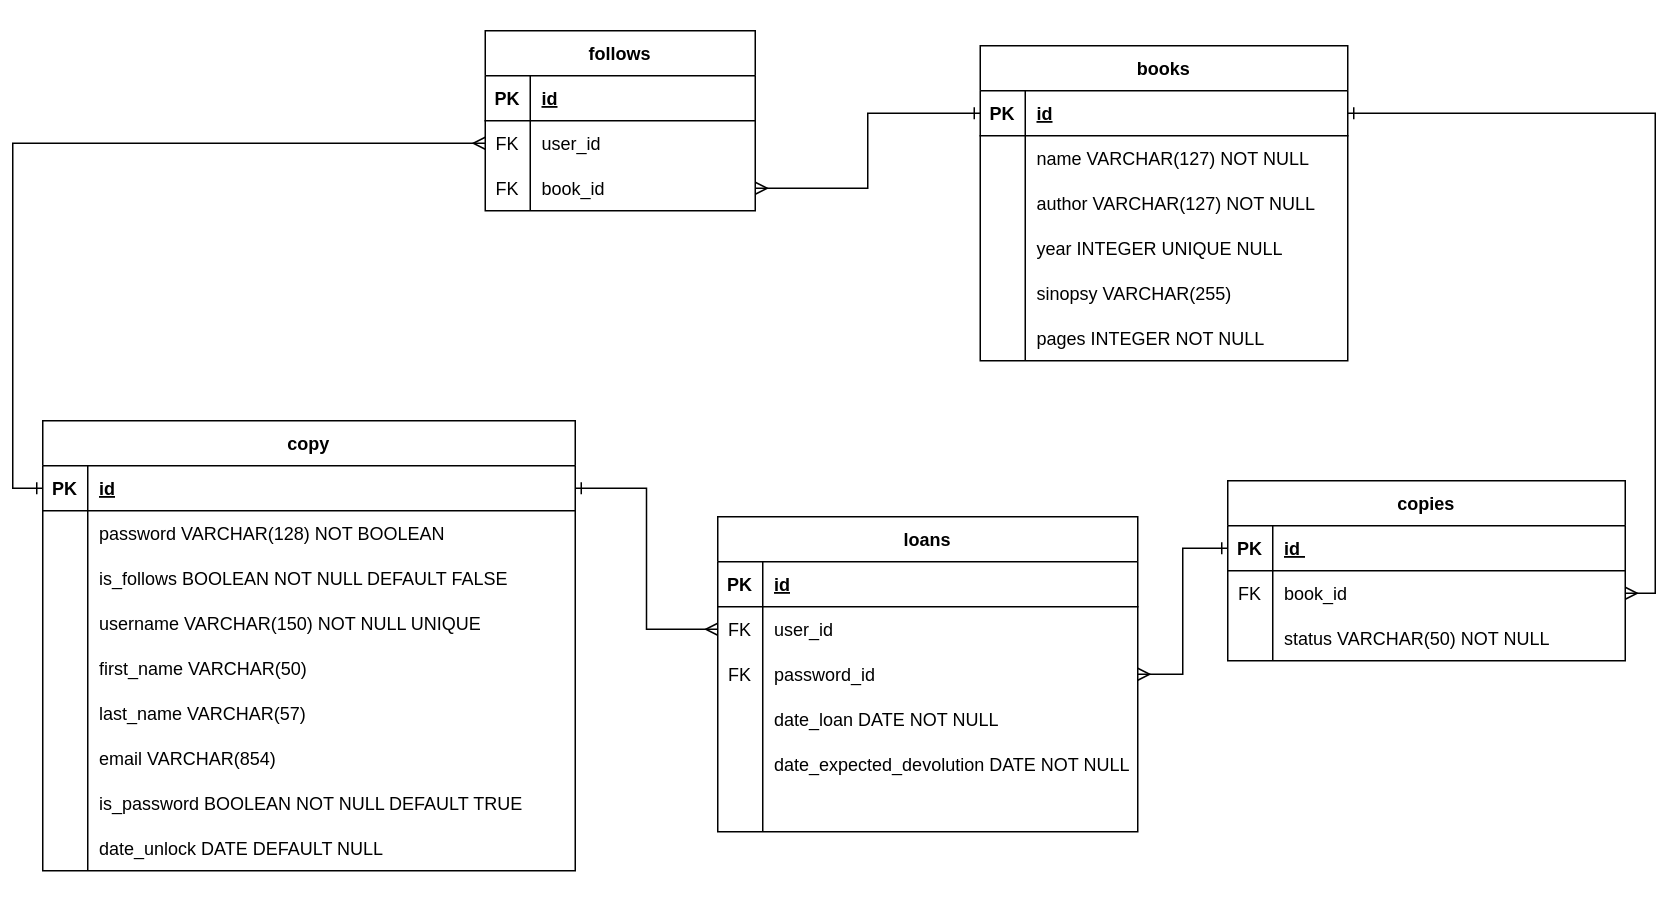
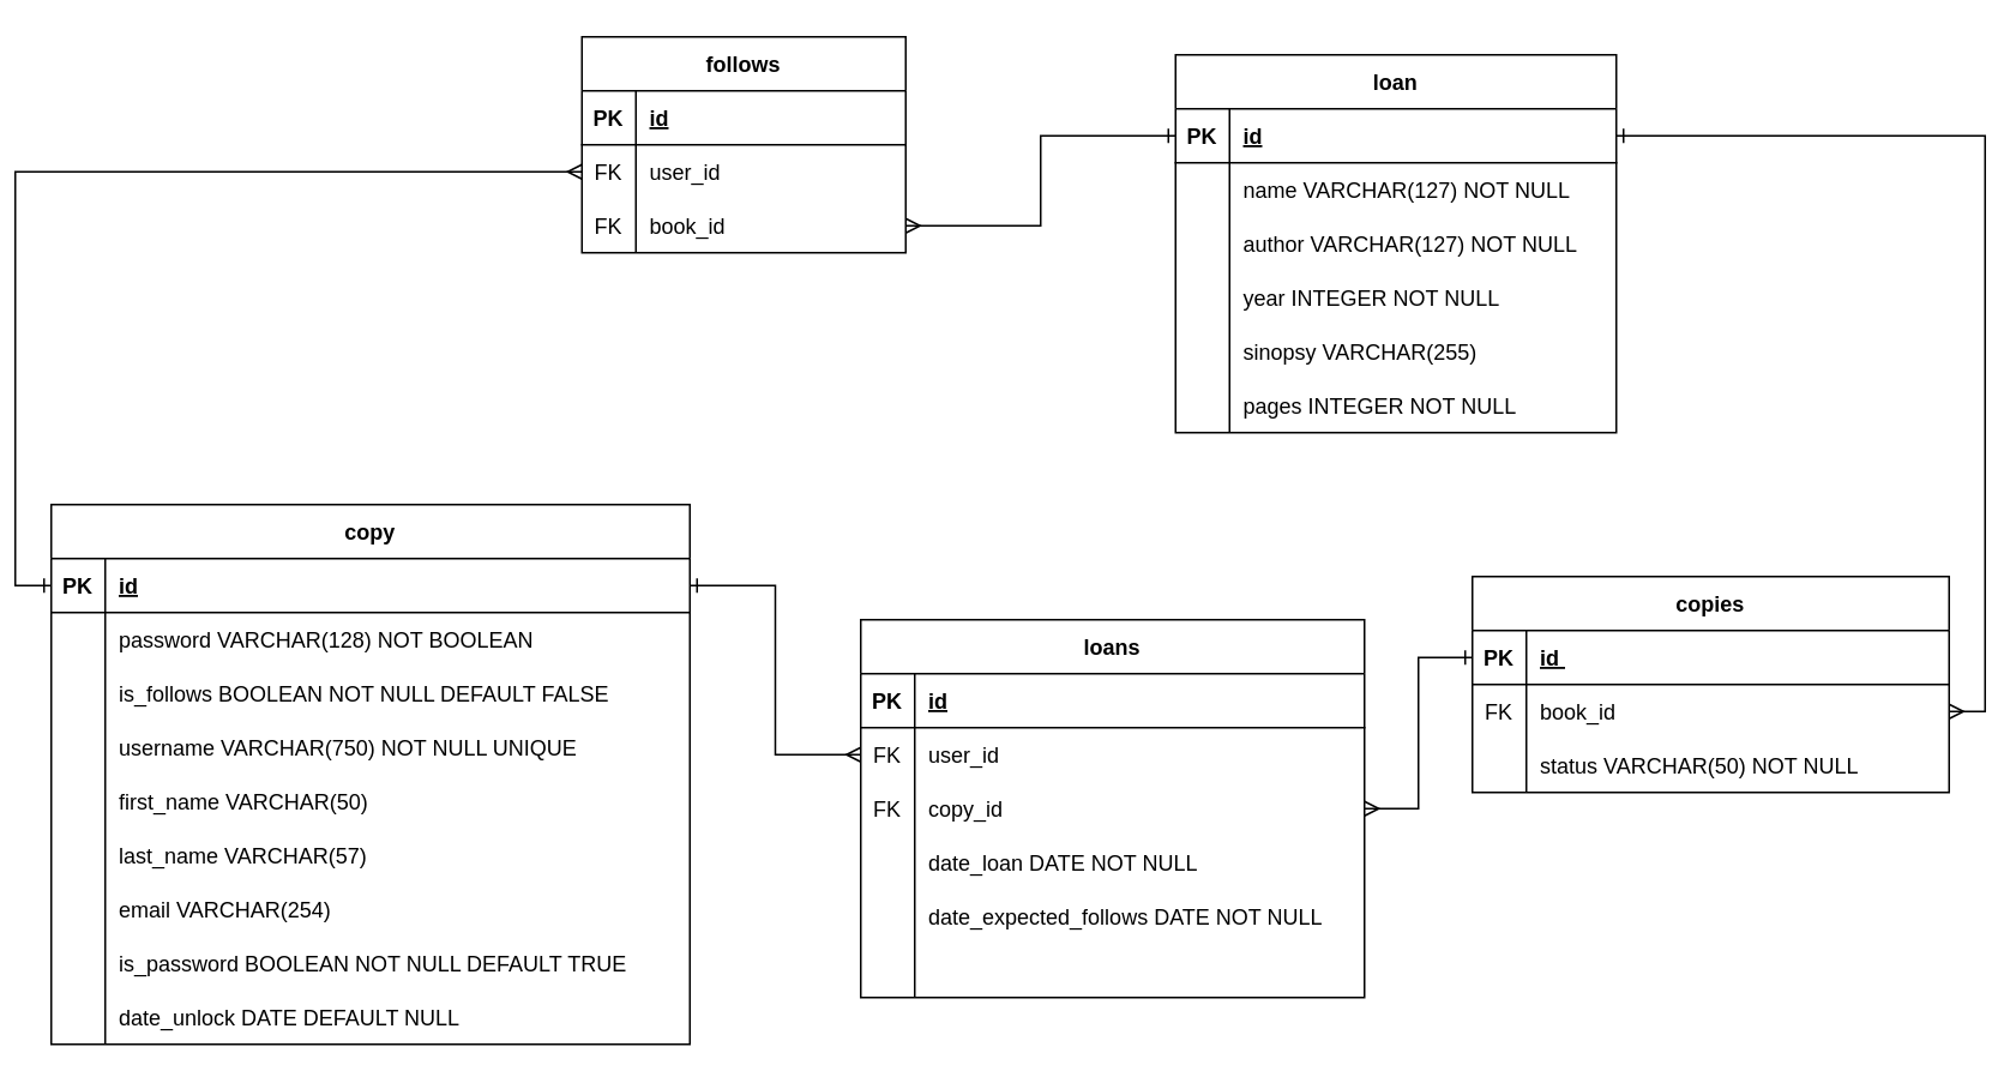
- <mxCell id="2" value="books" style="shape=table;startSize=30;container=1;collapsible=1;childLayout=tableLayout;fixedRows=1;rowLines=0;fontStyle=1;align=center;resizeLast=1;" parent="1" vertex="1"><mxGeometry x="645" y="30" width="245" height="210" as="geometry" /></mxCell>
+ <mxCell id="2" value="loan" style="shape=table;startSize=30;container=1;collapsible=1;childLayout=tableLayout;fixedRows=1;rowLines=0;fontStyle=1;align=center;resizeLast=1;" parent="1" vertex="1"><mxGeometry x="645" y="30" width="245" height="210" as="geometry" /></mxCell>
- <mxCell id="14" value="year INTEGER UNIQUE NULL" style="shape=partialRectangle;connectable=0;fillColor=none;top=0;left=0;bottom=0;right=0;align=left;spacingLeft=6;overflow=hidden;" parent="12" vertex="1"><mxGeometry x="30" width="215" height="30" as="geometry"><mxRectangle width="215" height="30" as="alternateBounds" /></mxGeometry></mxCell>
+ <mxCell id="14" value="year INTEGER NOT NULL" style="shape=partialRectangle;connectable=0;fillColor=none;top=0;left=0;bottom=0;right=0;align=left;spacingLeft=6;overflow=hidden;" parent="12" vertex="1"><mxGeometry x="30" width="215" height="30" as="geometry"><mxRectangle width="215" height="30" as="alternateBounds" /></mxGeometry></mxCell>
- <mxCell id="56" value="username VARCHAR(150) NOT NULL UNIQUE" style="shape=partialRectangle;connectable=0;fillColor=none;top=0;left=0;bottom=0;right=0;align=left;spacingLeft=6;overflow=hidden;" parent="54" vertex="1"><mxGeometry x="30" width="325" height="30" as="geometry"><mxRectangle width="325" height="30" as="alternateBounds" /></mxGeometry></mxCell>
+ <mxCell id="56" value="username VARCHAR(750) NOT NULL UNIQUE" style="shape=partialRectangle;connectable=0;fillColor=none;top=0;left=0;bottom=0;right=0;align=left;spacingLeft=6;overflow=hidden;" parent="54" vertex="1"><mxGeometry x="30" width="325" height="30" as="geometry"><mxRectangle width="325" height="30" as="alternateBounds" /></mxGeometry></mxCell>
- <mxCell id="83" value="password_id" style="shape=partialRectangle;connectable=0;fillColor=none;top=0;left=0;bottom=0;right=0;align=left;spacingLeft=6;overflow=hidden;" parent="81" vertex="1"><mxGeometry x="30" width="250" height="30" as="geometry"><mxRectangle width="250" height="30" as="alternateBounds" /></mxGeometry></mxCell>
+ <mxCell id="83" value="copy_id" style="shape=partialRectangle;connectable=0;fillColor=none;top=0;left=0;bottom=0;right=0;align=left;spacingLeft=6;overflow=hidden;" parent="81" vertex="1"><mxGeometry x="30" width="250" height="30" as="geometry"><mxRectangle width="250" height="30" as="alternateBounds" /></mxGeometry></mxCell>
- <mxCell id="65" value="email VARCHAR(854)" style="shape=partialRectangle;connectable=0;fillColor=none;top=0;left=0;bottom=0;right=0;align=left;spacingLeft=6;overflow=hidden;" parent="63" vertex="1"><mxGeometry x="30" width="325" height="30" as="geometry"><mxRectangle width="325" height="30" as="alternateBounds" /></mxGeometry></mxCell>
+ <mxCell id="65" value="email VARCHAR(254)" style="shape=partialRectangle;connectable=0;fillColor=none;top=0;left=0;bottom=0;right=0;align=left;spacingLeft=6;overflow=hidden;" parent="63" vertex="1"><mxGeometry x="30" width="325" height="30" as="geometry"><mxRectangle width="325" height="30" as="alternateBounds" /></mxGeometry></mxCell>
- <mxCell id="89" value="date_expected_devolution DATE NOT NULL" style="shape=partialRectangle;connectable=0;fillColor=none;top=0;left=0;bottom=0;right=0;align=left;spacingLeft=6;overflow=hidden;" parent="87" vertex="1"><mxGeometry x="30" width="250" height="30" as="geometry"><mxRectangle width="250" height="30" as="alternateBounds" /></mxGeometry></mxCell>
+ <mxCell id="89" value="date_expected_follows DATE NOT NULL" style="shape=partialRectangle;connectable=0;fillColor=none;top=0;left=0;bottom=0;right=0;align=left;spacingLeft=6;overflow=hidden;" parent="87" vertex="1"><mxGeometry x="30" width="250" height="30" as="geometry"><mxRectangle width="250" height="30" as="alternateBounds" /></mxGeometry></mxCell>
